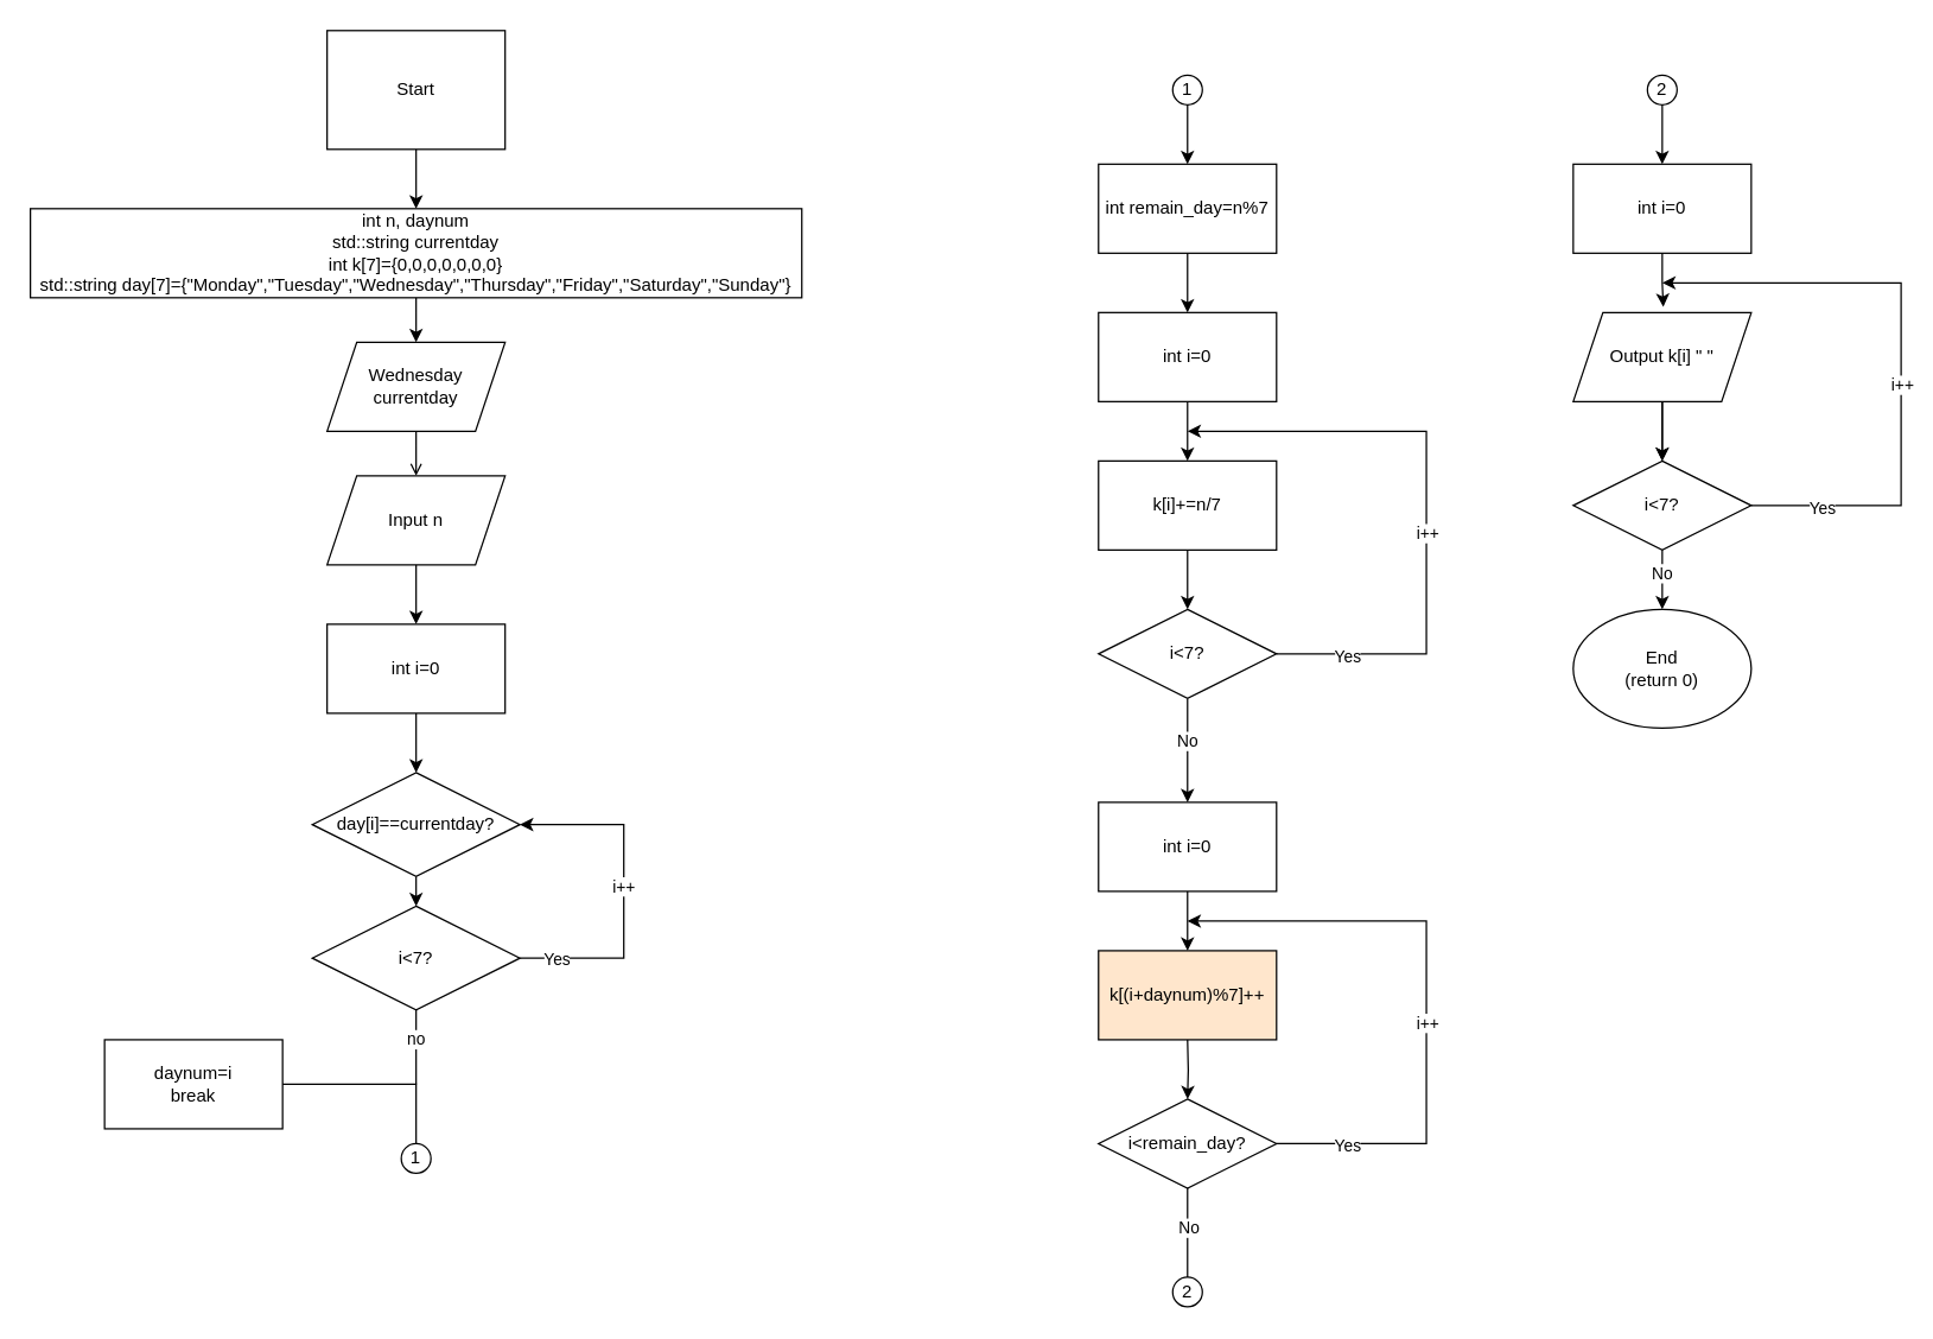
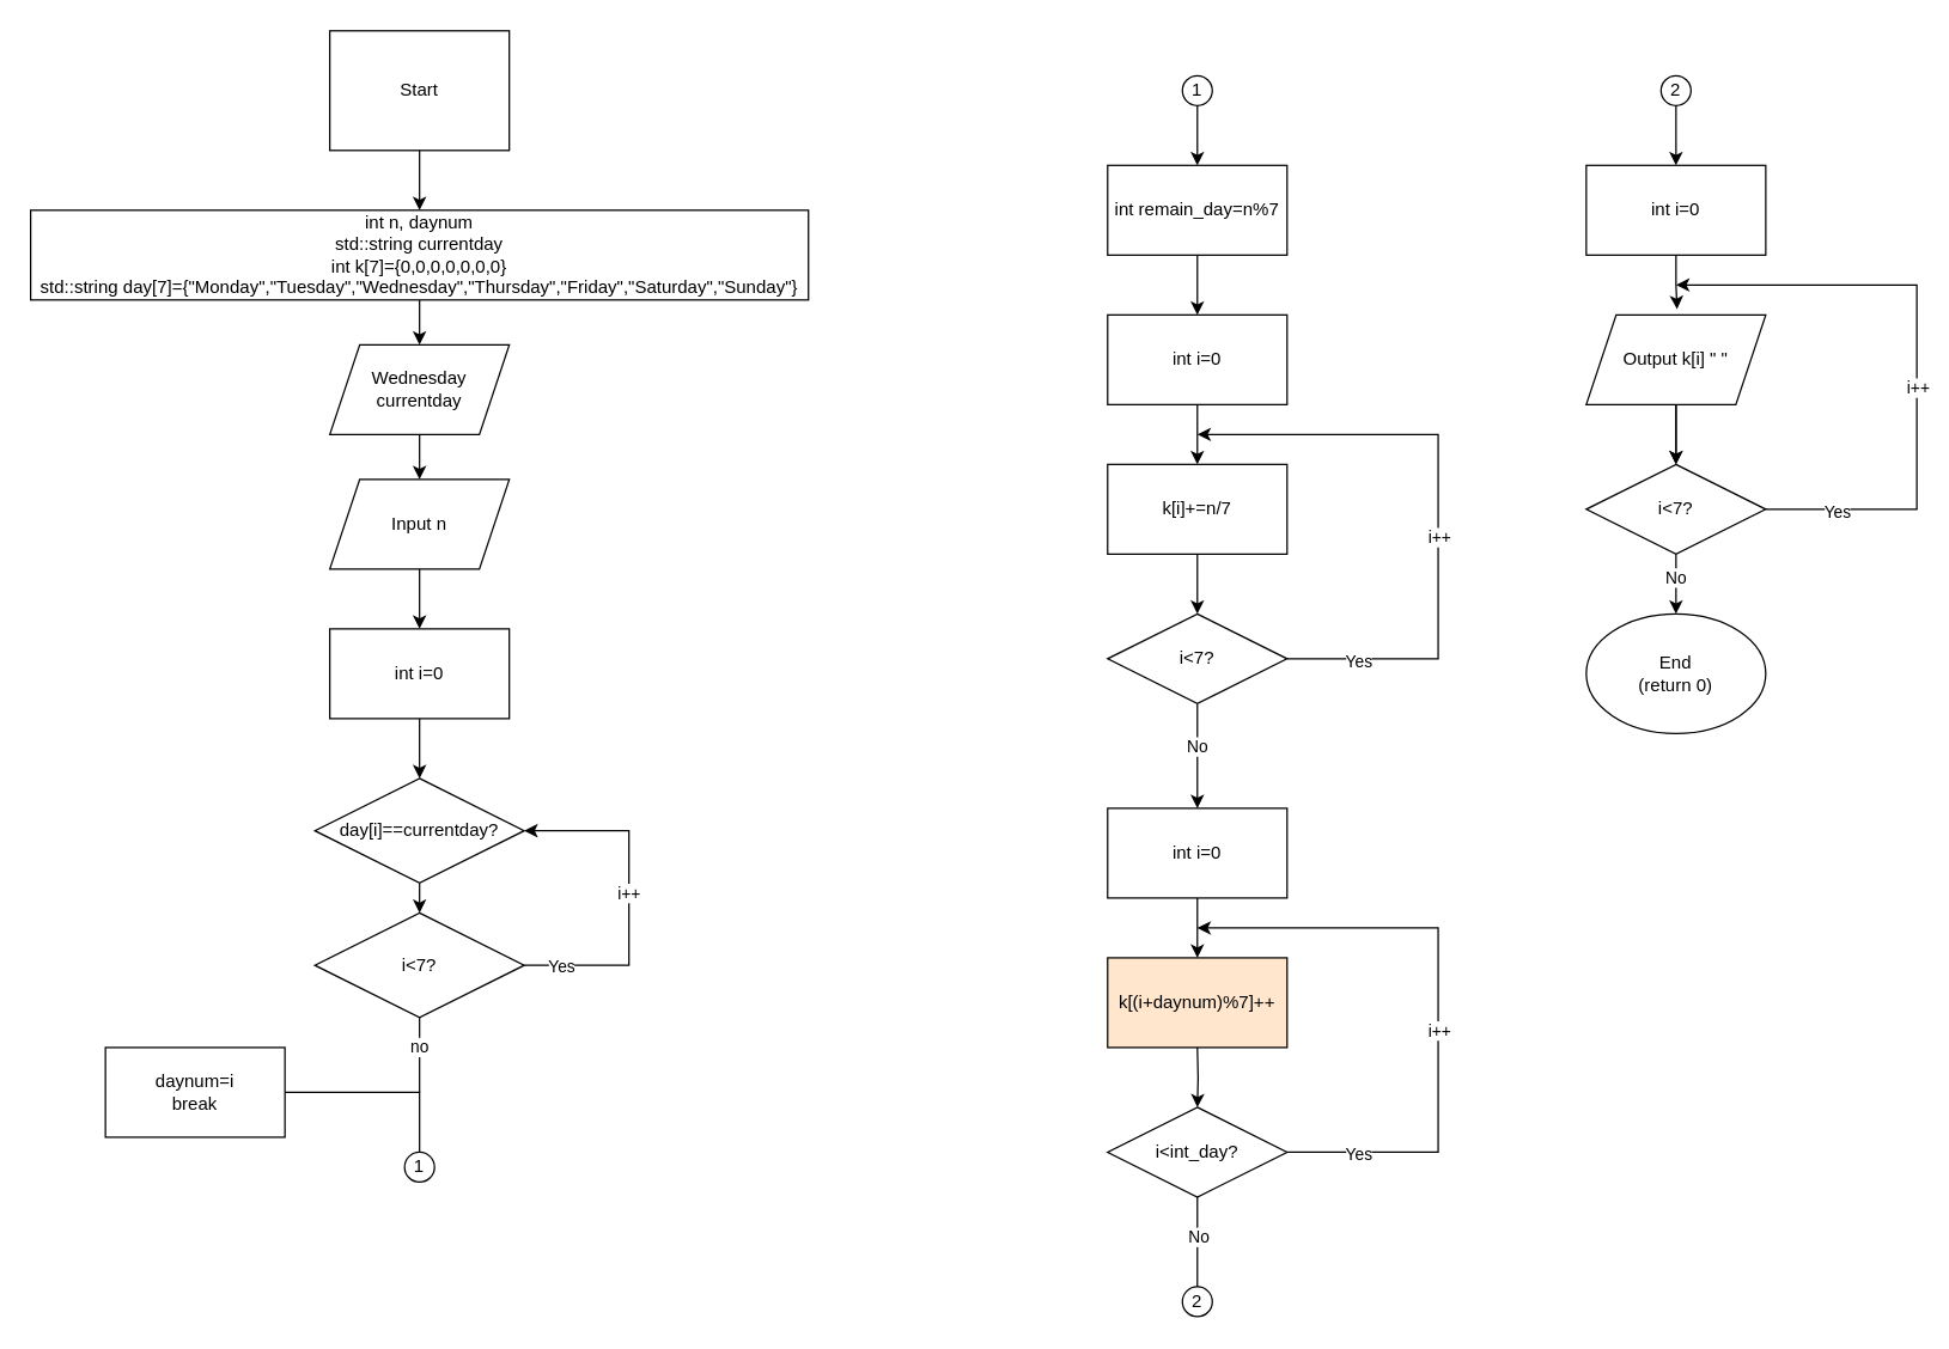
- <mxCell id="6" style="edgeStyle=orthogonalEdgeStyle;rounded=0;orthogonalLoop=1;jettySize=auto;html=1;endArrow=open;" edge="1" parent="1" source="7" target="9"><mxGeometry relative="1" as="geometry"><mxPoint x="280" y="320" as="targetPoint" /></mxGeometry></mxCell>
+ <mxCell id="6" style="edgeStyle=orthogonalEdgeStyle;rounded=0;orthogonalLoop=1;jettySize=auto;html=1;" edge="1" parent="1" source="7" target="9"><mxGeometry relative="1" as="geometry"><mxPoint x="280" y="320" as="targetPoint" /></mxGeometry></mxCell>
- <mxCell id="41" value="i&amp;lt;remain_day?" style="rhombus;whiteSpace=wrap;html=1;" vertex="1" parent="1"><mxGeometry x="740" y="740" width="120" height="60" as="geometry" /></mxCell>
+ <mxCell id="41" value="i&amp;lt;int_day?" style="rhombus;whiteSpace=wrap;html=1;" vertex="1" parent="1"><mxGeometry x="740" y="740" width="120" height="60" as="geometry" /></mxCell>
